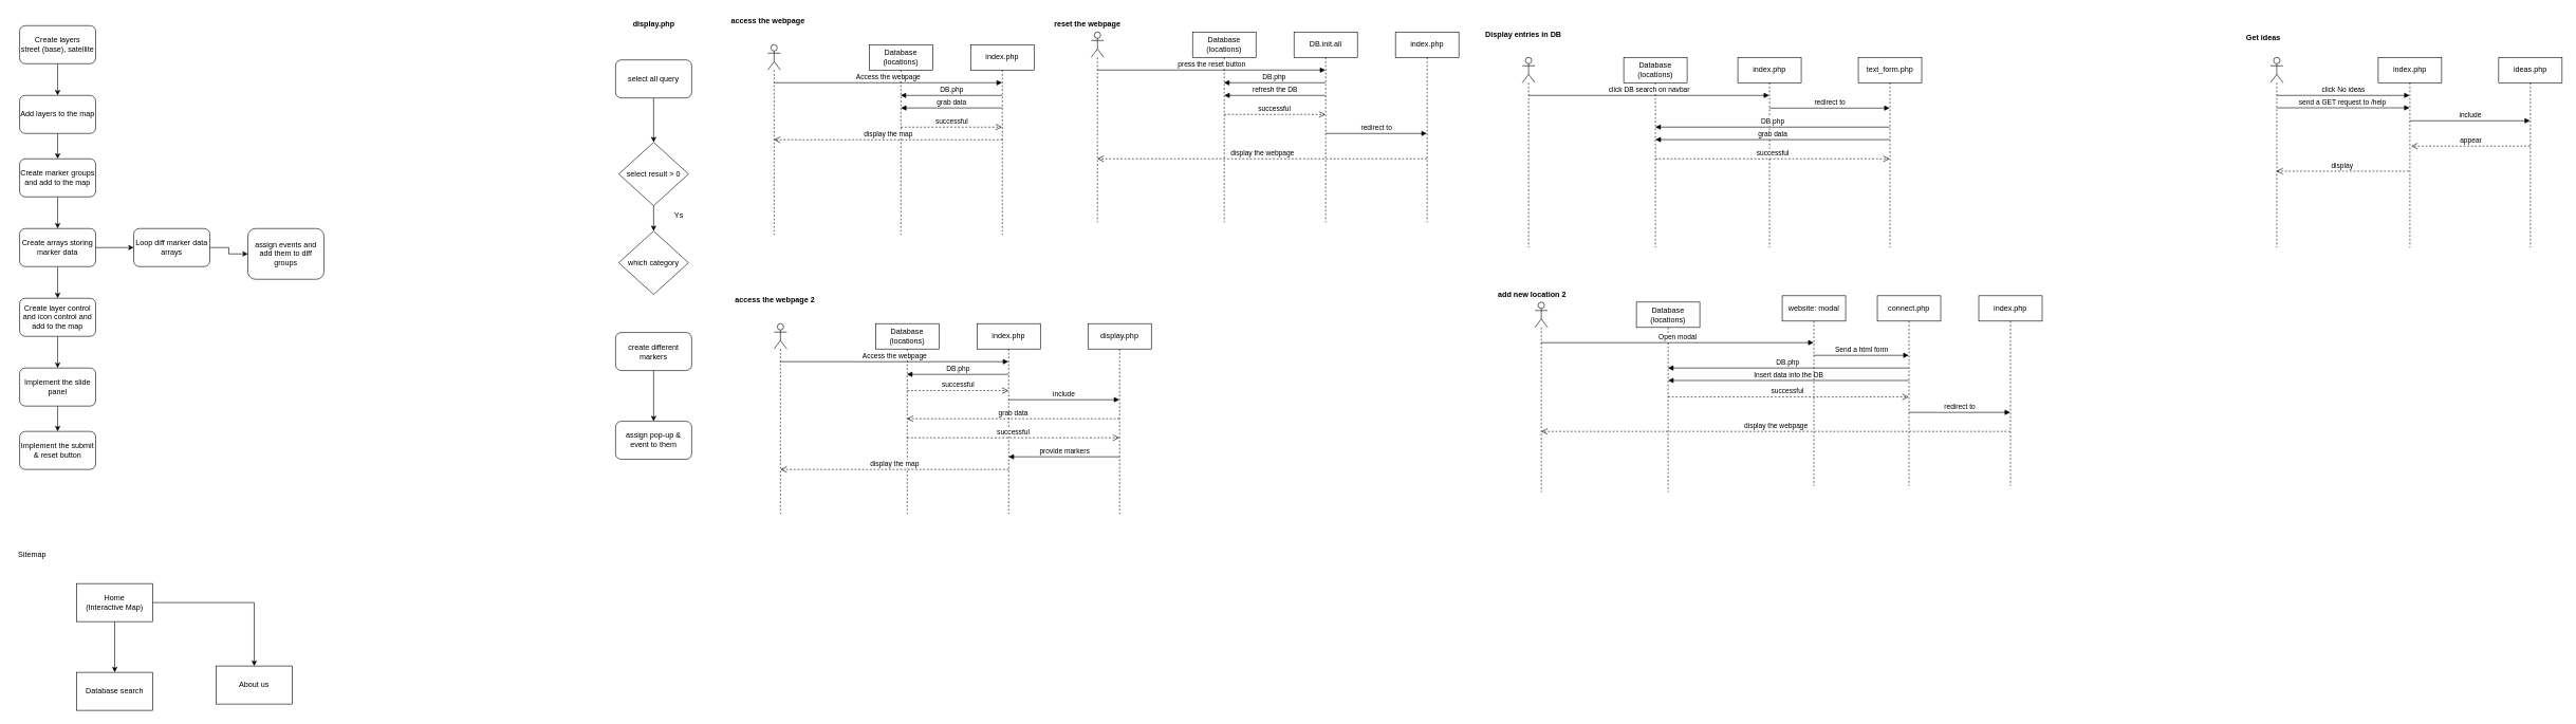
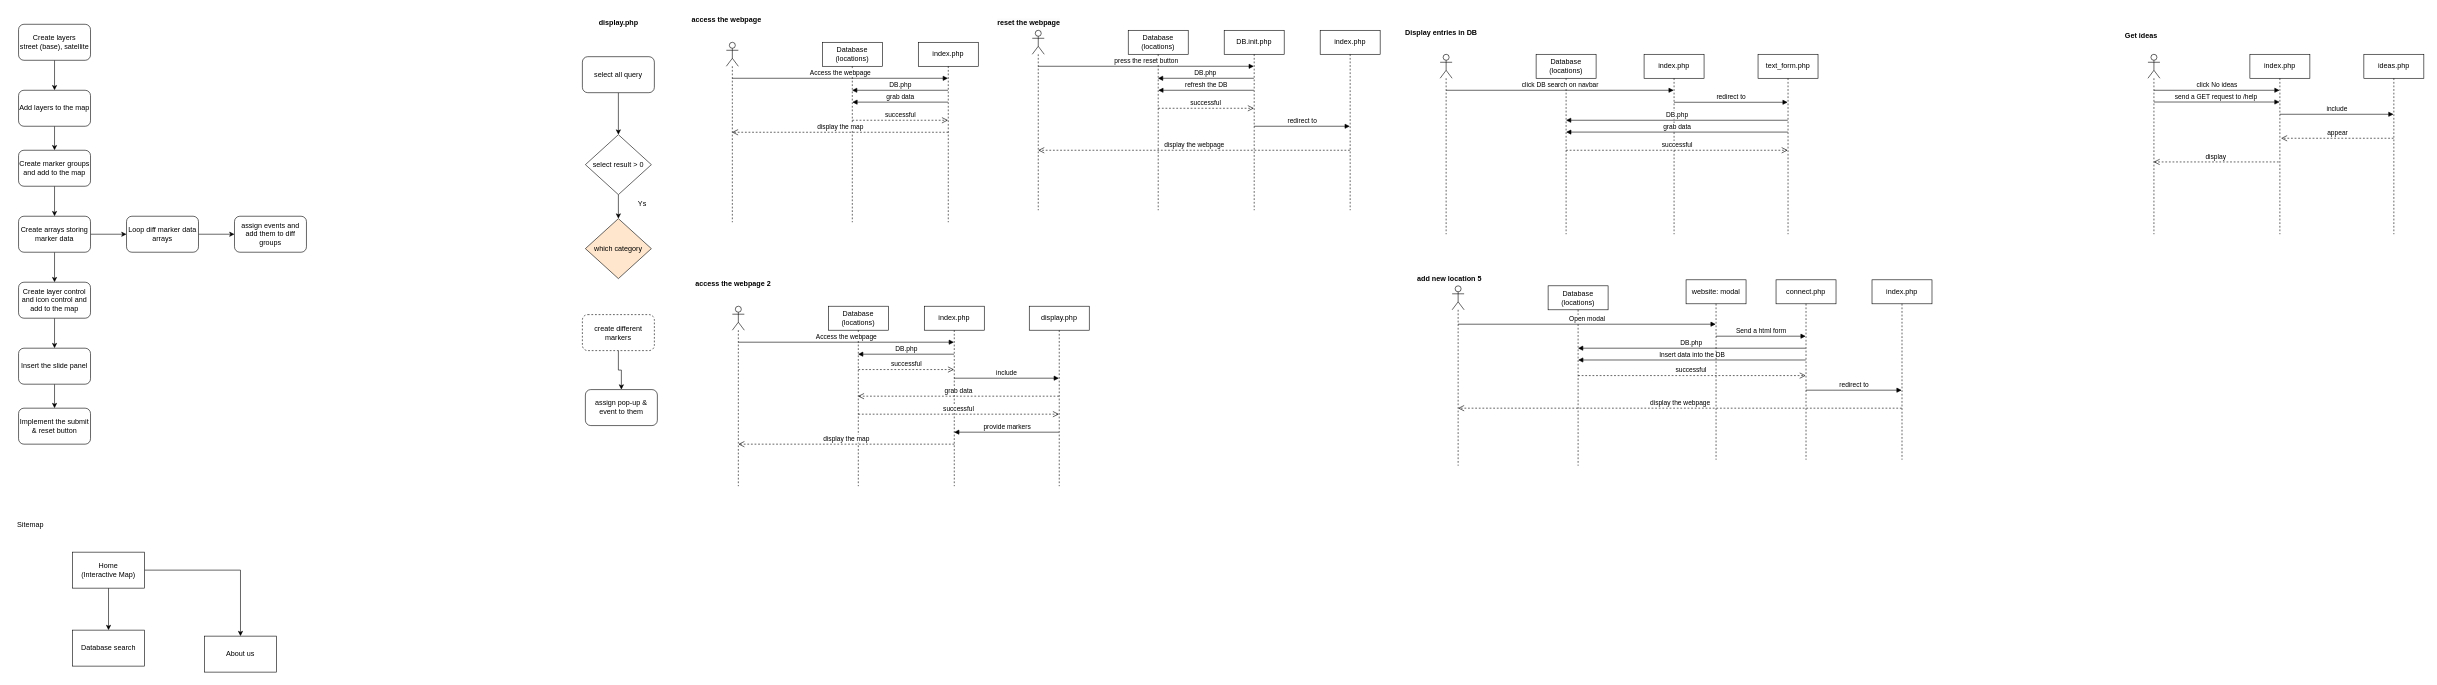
- <mxCell id="30" value="DB.init.all" style="shape=umlLifeline;perimeter=lifelinePerimeter;whiteSpace=wrap;html=1;container=1;dropTarget=0;collapsible=0;recursiveResize=0;outlineConnect=0;portConstraint=eastwest;newEdgeStyle={&quot;curved&quot;:0,&quot;rounded&quot;:0};" parent="1" vertex="1"><mxGeometry x="2040" y="50" width="100" height="300" as="geometry" /></mxCell>
+ <mxCell id="30" value="DB.init.php" style="shape=umlLifeline;perimeter=lifelinePerimeter;whiteSpace=wrap;html=1;container=1;dropTarget=0;collapsible=0;recursiveResize=0;outlineConnect=0;portConstraint=eastwest;newEdgeStyle={&quot;curved&quot;:0,&quot;rounded&quot;:0};" parent="1" vertex="1"><mxGeometry x="2040" y="50" width="100" height="300" as="geometry" /></mxCell>
- <mxCell id="17" value="assign events and add them to diff groups" style="rounded=1;whiteSpace=wrap;html=1;" parent="1" vertex="1"><mxGeometry x="390" y="360" width="120" height="80" as="geometry" /></mxCell>
+ <mxCell id="17" value="assign events and add them to diff groups" style="rounded=1;whiteSpace=wrap;html=1;" parent="1" vertex="1"><mxGeometry x="390" y="360" width="120" height="60" as="geometry" /></mxCell>
- <mxCell id="96" value="which category" style="rhombus;whiteSpace=wrap;html=1;direction=south;" vertex="1" parent="1"><mxGeometry x="975" y="364" width="110" height="100" as="geometry" /></mxCell>
+ <mxCell id="96" value="which category" style="rhombus;whiteSpace=wrap;html=1;direction=south;fillColor=#ffe6cc;" vertex="1" parent="1"><mxGeometry x="975" y="364" width="110" height="100" as="geometry" /></mxCell>
- <mxCell id="50" value="&lt;span style=&quot;color: rgb(0, 0, 0); font-family: Helvetica; font-size: 12px; font-style: normal; font-variant-ligatures: normal; font-variant-caps: normal; font-weight: 700; letter-spacing: normal; orphans: 2; text-align: center; text-indent: 0px; text-transform: none; widows: 2; word-spacing: 0px; -webkit-text-stroke-width: 0px; white-space: nowrap; background-color: rgb(251, 251, 251); text-decoration-thickness: initial; text-decoration-style: initial; text-decoration-color: initial; float: none; display: inline !important;&quot;&gt;add new location 2&lt;/span&gt;" style="text;whiteSpace=wrap;html=1;" parent="1" vertex="1"><mxGeometry x="2360" y="450" width="210" height="40" as="geometry" /></mxCell>
+ <mxCell id="50" value="&lt;span style=&quot;color: rgb(0, 0, 0); font-family: Helvetica; font-size: 12px; font-style: normal; font-variant-ligatures: normal; font-variant-caps: normal; font-weight: 700; letter-spacing: normal; orphans: 2; text-align: center; text-indent: 0px; text-transform: none; widows: 2; word-spacing: 0px; -webkit-text-stroke-width: 0px; white-space: nowrap; background-color: rgb(251, 251, 251); text-decoration-thickness: initial; text-decoration-style: initial; text-decoration-color: initial; float: none; display: inline !important;&quot;&gt;add new location 5&lt;/span&gt;" style="text;whiteSpace=wrap;html=1;" parent="1" vertex="1"><mxGeometry x="2360" y="450" width="210" height="40" as="geometry" /></mxCell>
- <mxCell id="98" value="create different markers" style="rounded=1;whiteSpace=wrap;html=1;" vertex="1" parent="1"><mxGeometry x="970" y="524" width="120" height="60" as="geometry" /></mxCell>
+ <mxCell id="98" value="create different markers" style="rounded=1;whiteSpace=wrap;html=1;dashed=1;" vertex="1" parent="1"><mxGeometry x="970" y="524" width="120" height="60" as="geometry" /></mxCell>
- <mxCell id="14" value="Implement the slide panel" style="rounded=1;whiteSpace=wrap;html=1;" parent="1" vertex="1"><mxGeometry x="30" y="580" width="120" height="60" as="geometry" /></mxCell>
+ <mxCell id="14" value="Insert the slide panel" style="rounded=1;whiteSpace=wrap;html=1;" parent="1" vertex="1"><mxGeometry x="30" y="580" width="120" height="60" as="geometry" /></mxCell>
- <mxCell id="100" value="assign pop-up &amp;amp; event to them" style="rounded=1;whiteSpace=wrap;html=1;" vertex="1" parent="1"><mxGeometry x="970" y="664" width="120" height="60" as="geometry" /></mxCell>
+ <mxCell id="100" value="assign pop-up &amp;amp; event to them" style="rounded=1;whiteSpace=wrap;html=1;" vertex="1" parent="1"><mxGeometry x="975" y="649" width="120" height="60" as="geometry" /></mxCell>
- <mxCell id="58" value="About us" style="rounded=0;whiteSpace=wrap;html=1;" parent="1" vertex="1"><mxGeometry x="340" y="1050" width="120" height="60" as="geometry" /></mxCell>
+ <mxCell id="58" value="About us" style="rounded=0;whiteSpace=wrap;html=1;" parent="1" vertex="1"><mxGeometry x="340" y="1060" width="120" height="60" as="geometry" /></mxCell>
- <mxCell id="57" value="Database search" style="rounded=0;whiteSpace=wrap;html=1;" parent="1" vertex="1"><mxGeometry x="120" y="1060" width="120" height="60" as="geometry" /></mxCell>
+ <mxCell id="57" value="Database search" style="rounded=0;whiteSpace=wrap;html=1;" parent="1" vertex="1"><mxGeometry x="120" y="1050" width="120" height="60" as="geometry" /></mxCell>
